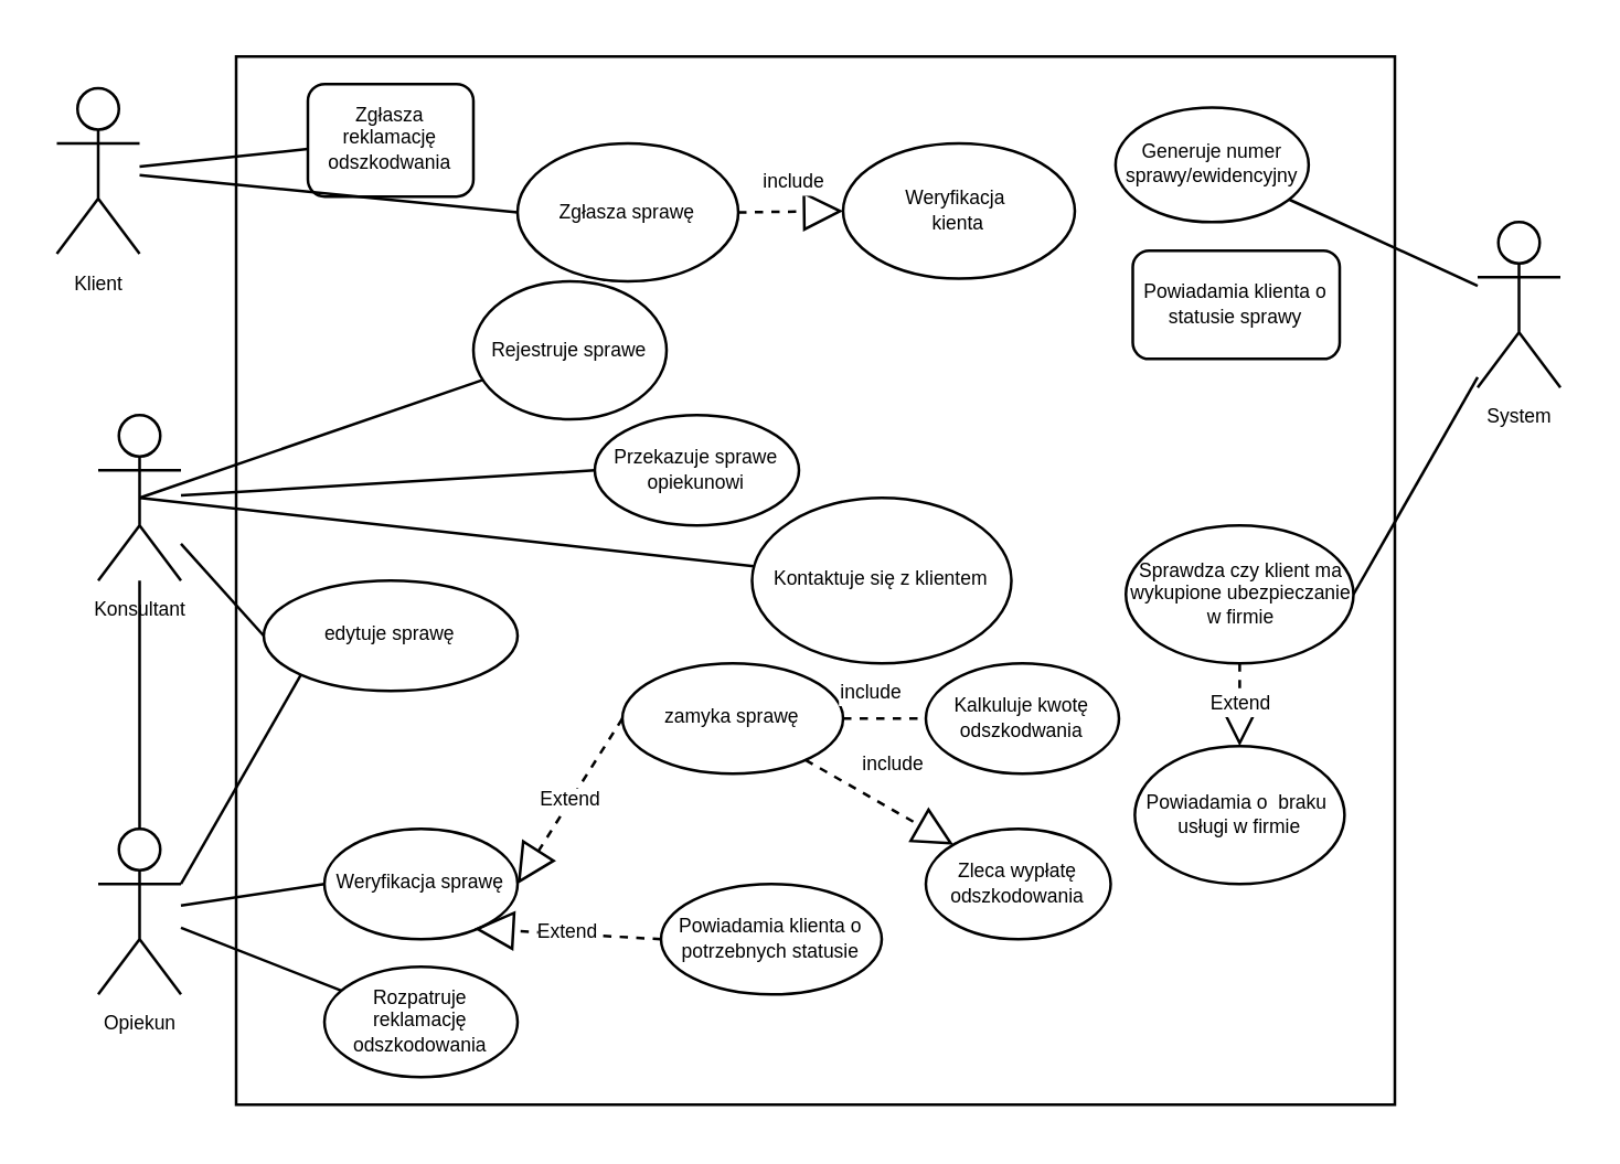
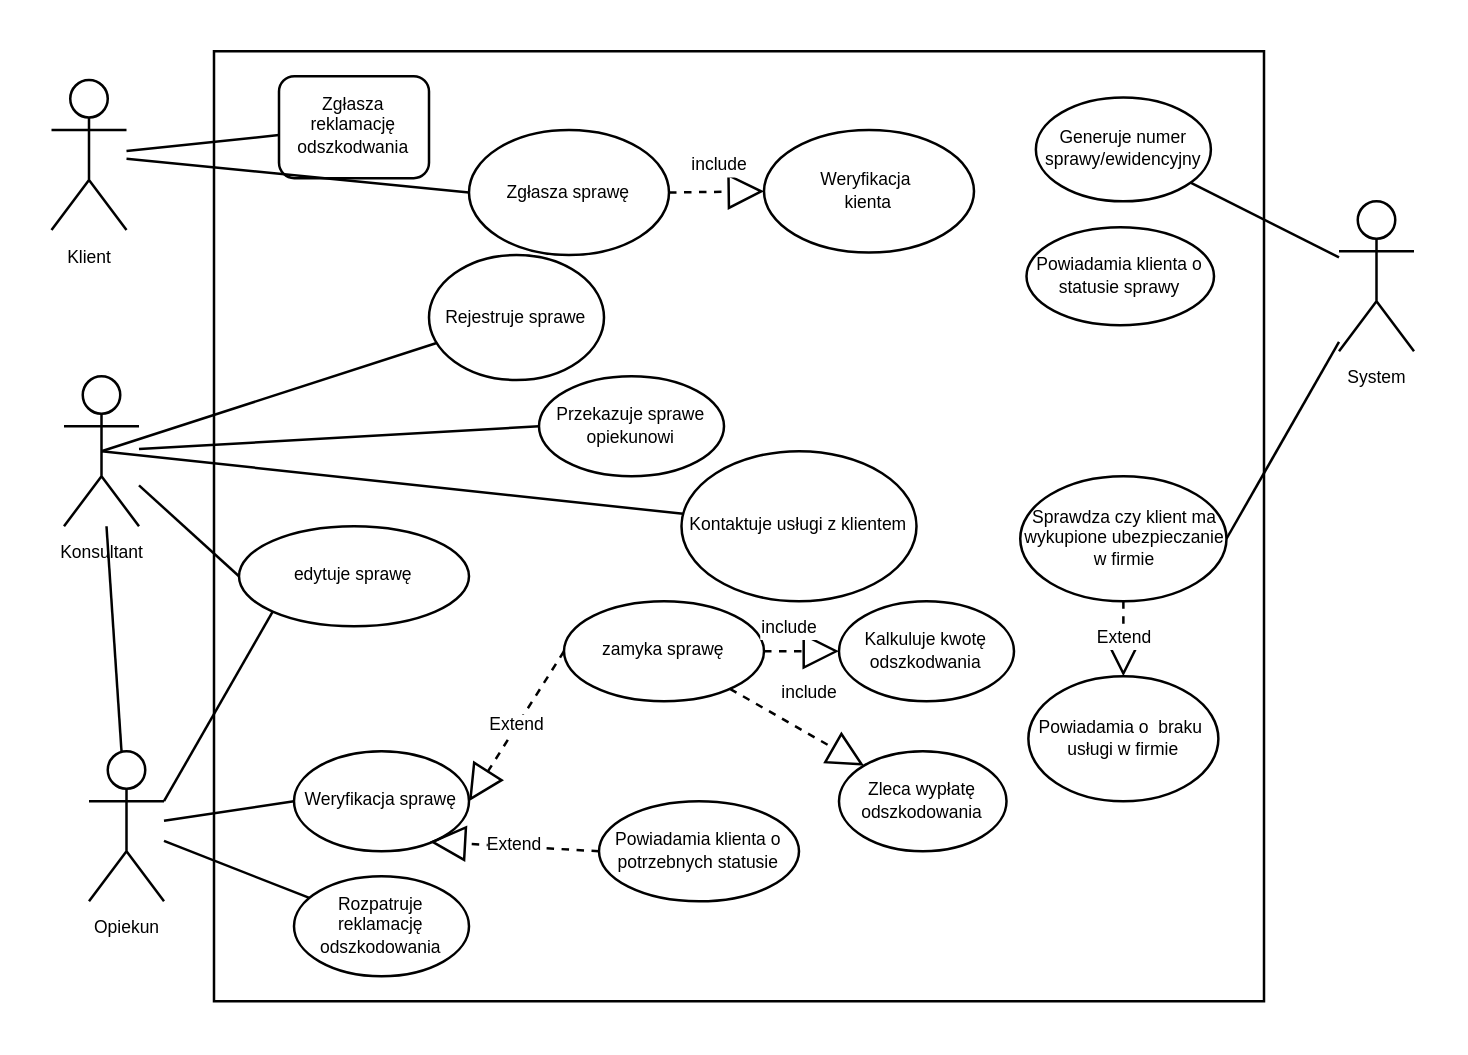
- <mxCell id="27" value="Generuje numer sprawy/ewidencyjny" style="ellipse;whiteSpace=wrap;html=1;labelBackgroundColor=none;fillColor=none;fontFamily=Helvetica;fontSize=7;" vertex="1" parent="1"><mxGeometry x="403.75" y="38.5" width="70" height="41.5" as="geometry" /></mxCell>
+ <mxCell id="27" value="Generuje numer sprawy/ewidencyjny" style="ellipse;whiteSpace=wrap;html=1;labelBackgroundColor=none;fillColor=none;fontFamily=Helvetica;fontSize=7;" vertex="1" parent="1"><mxGeometry x="413.75" y="38.5" width="70" height="41.5" as="geometry" /></mxCell>
- <mxCell id="28" value="Powiadamia klienta o statusie sprawy" style="whiteSpace=wrap;html=1;labelBackgroundColor=none;fillColor=none;fontFamily=Helvetica;fontSize=7;rounded=1;" vertex="1" parent="1"><mxGeometry x="410" y="90.38" width="75" height="39.25" as="geometry" /></mxCell>
+ <mxCell id="28" value="Powiadamia klienta o statusie sprawy" style="ellipse;whiteSpace=wrap;html=1;labelBackgroundColor=none;fillColor=none;fontFamily=Helvetica;fontSize=7;" vertex="1" parent="1"><mxGeometry x="410" y="90.38" width="75" height="39.25" as="geometry" /></mxCell>
- <mxCell id="4" value="Konsultant" style="shape=umlActor;verticalLabelPosition=bottom;verticalAlign=top;html=1;labelBackgroundColor=none;fillColor=none;fontSize=7;" vertex="1" parent="1"><mxGeometry x="35" y="150" width="30" height="60" as="geometry" /></mxCell>
+ <mxCell id="4" value="Konsultant" style="shape=umlActor;verticalLabelPosition=bottom;verticalAlign=top;html=1;labelBackgroundColor=none;fillColor=none;fontSize=7;" vertex="1" parent="1"><mxGeometry x="25" y="150" width="30" height="60" as="geometry" /></mxCell>
- <mxCell id="20" value="Kontaktuje się z klientem" style="ellipse;whiteSpace=wrap;html=1;labelBackgroundColor=none;fillColor=none;fontFamily=Helvetica;fontSize=7;" vertex="1" parent="1"><mxGeometry x="272" y="180" width="94" height="60" as="geometry" /></mxCell>
+ <mxCell id="20" value="Kontaktuje usługi z klientem" style="ellipse;whiteSpace=wrap;html=1;labelBackgroundColor=none;fillColor=none;fontFamily=Helvetica;fontSize=7;" vertex="1" parent="1"><mxGeometry x="272" y="180" width="94" height="60" as="geometry" /></mxCell>
- <mxCell id="13" value="" style="endArrow=none;dashed=1;endFill=0;endSize=12;html=1;fontFamily=Helvetica;fontSize=7;exitX=1;exitY=0.5;exitDx=0;exitDy=0;entryX=0;entryY=0.5;entryDx=0;entryDy=0;" edge="1" parent="1" source="10" target="12"><mxGeometry width="160" relative="1" as="geometry"><mxPoint x="204" y="260" as="sourcePoint" /><mxPoint x="364" y="260" as="targetPoint" /><Array as="points" /></mxGeometry></mxCell>
+ <mxCell id="13" value="" style="endArrow=block;dashed=1;endFill=0;endSize=12;html=1;fontFamily=Helvetica;fontSize=7;exitX=1;exitY=0.5;exitDx=0;exitDy=0;entryX=0;entryY=0.5;entryDx=0;entryDy=0;" edge="1" parent="1" source="10" target="12"><mxGeometry width="160" relative="1" as="geometry"><mxPoint x="204" y="260" as="sourcePoint" /><mxPoint x="364" y="260" as="targetPoint" /><Array as="points" /></mxGeometry></mxCell>
